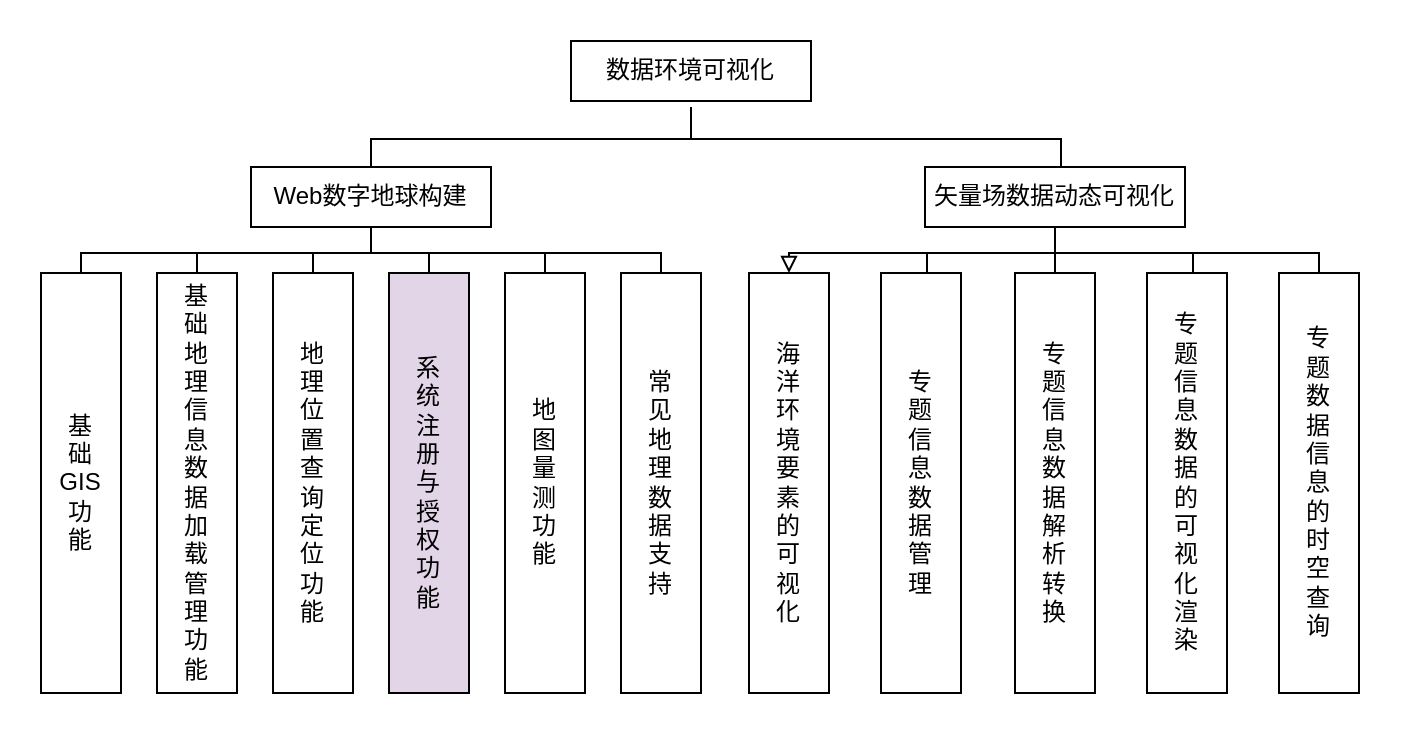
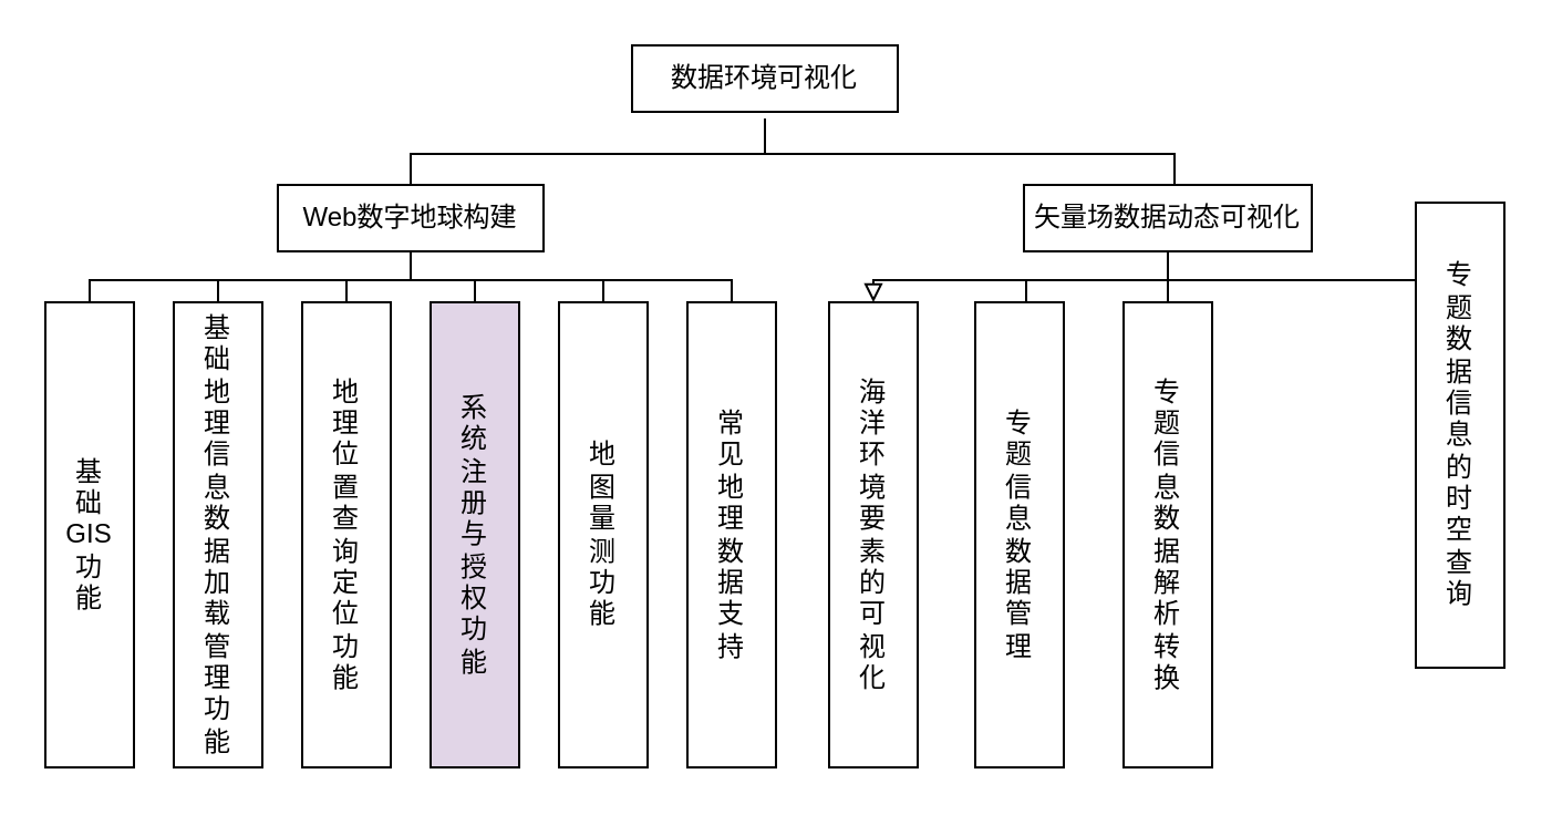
- <mxCell id="15" style="edgeStyle=orthogonalEdgeStyle;rounded=0;orthogonalLoop=1;jettySize=auto;html=1;entryX=0.5;entryY=0;entryDx=0;entryDy=0;endArrow=none;endFill=0;" parent="1" source="17" target="27" edge="1"><mxGeometry relative="1" as="geometry"><Array as="points"><mxPoint x="527" y="126" /><mxPoint x="596" y="126" /></Array></mxGeometry></mxCell>
- <mxCell id="27" value="专题信息数据的可视化渲染" style="rounded=0;whiteSpace=wrap;html=1;horizontal=1;verticalAlign=middle;spacingTop=0;spacingLeft=8;spacingRight=8;" parent="1" vertex="1"><mxGeometry x="573" y="136" width="40" height="210" as="geometry" /></mxCell>
- <mxCell id="28" value="专题数据信息的时空查询" style="rounded=0;whiteSpace=wrap;html=1;horizontal=1;verticalAlign=middle;spacingTop=0;spacingLeft=8;spacingRight=8;" parent="1" vertex="1"><mxGeometry x="639" y="136" width="40" height="210" as="geometry" /></mxCell>
+ <mxCell id="28" value="专题数据信息的时空查询" style="rounded=0;whiteSpace=wrap;html=1;horizontal=1;verticalAlign=middle;spacingTop=0;spacingLeft=8;spacingRight=8;" parent="1" vertex="1"><mxGeometry x="639" y="91" width="40" height="210" as="geometry" /></mxCell>
